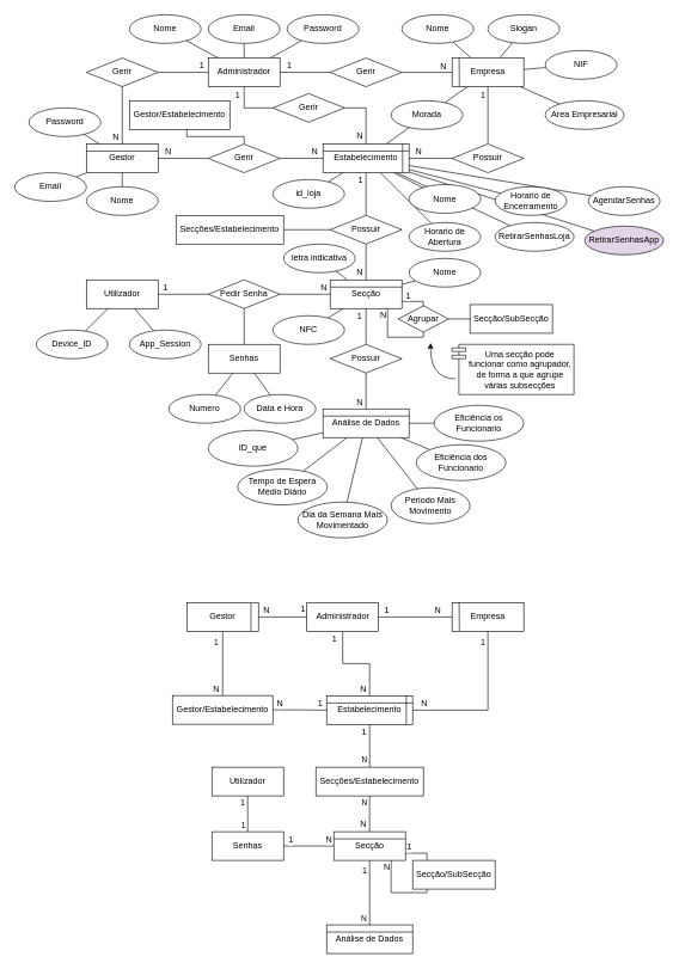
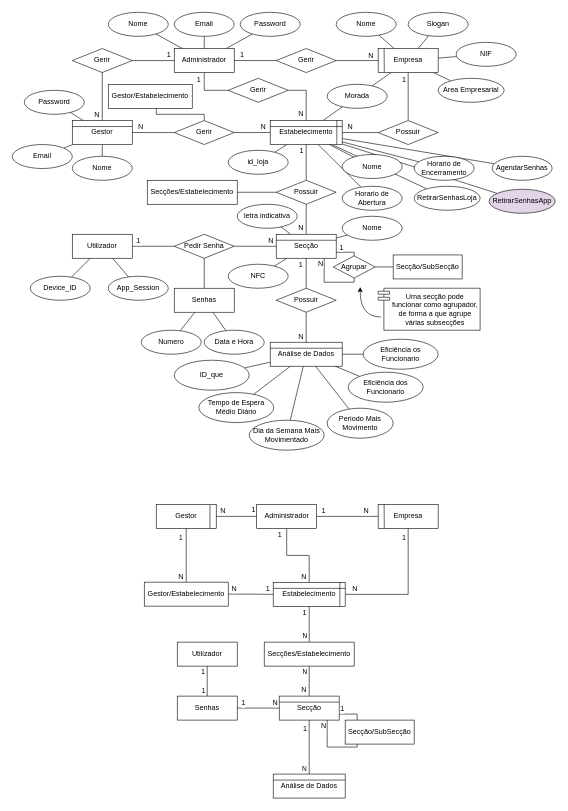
- <mxCell id="106" value="Area Empresarial" style="ellipse;whiteSpace=wrap;html=1;align=center;" parent="1" vertex="1"><mxGeometry x="760" y="140" width="110" height="40" as="geometry" /></mxCell>
+ <mxCell id="106" value="Area Empresarial" style="ellipse;whiteSpace=wrap;html=1;align=center;" parent="1" vertex="1"><mxGeometry x="730" y="130" width="110" height="40" as="geometry" /></mxCell>
